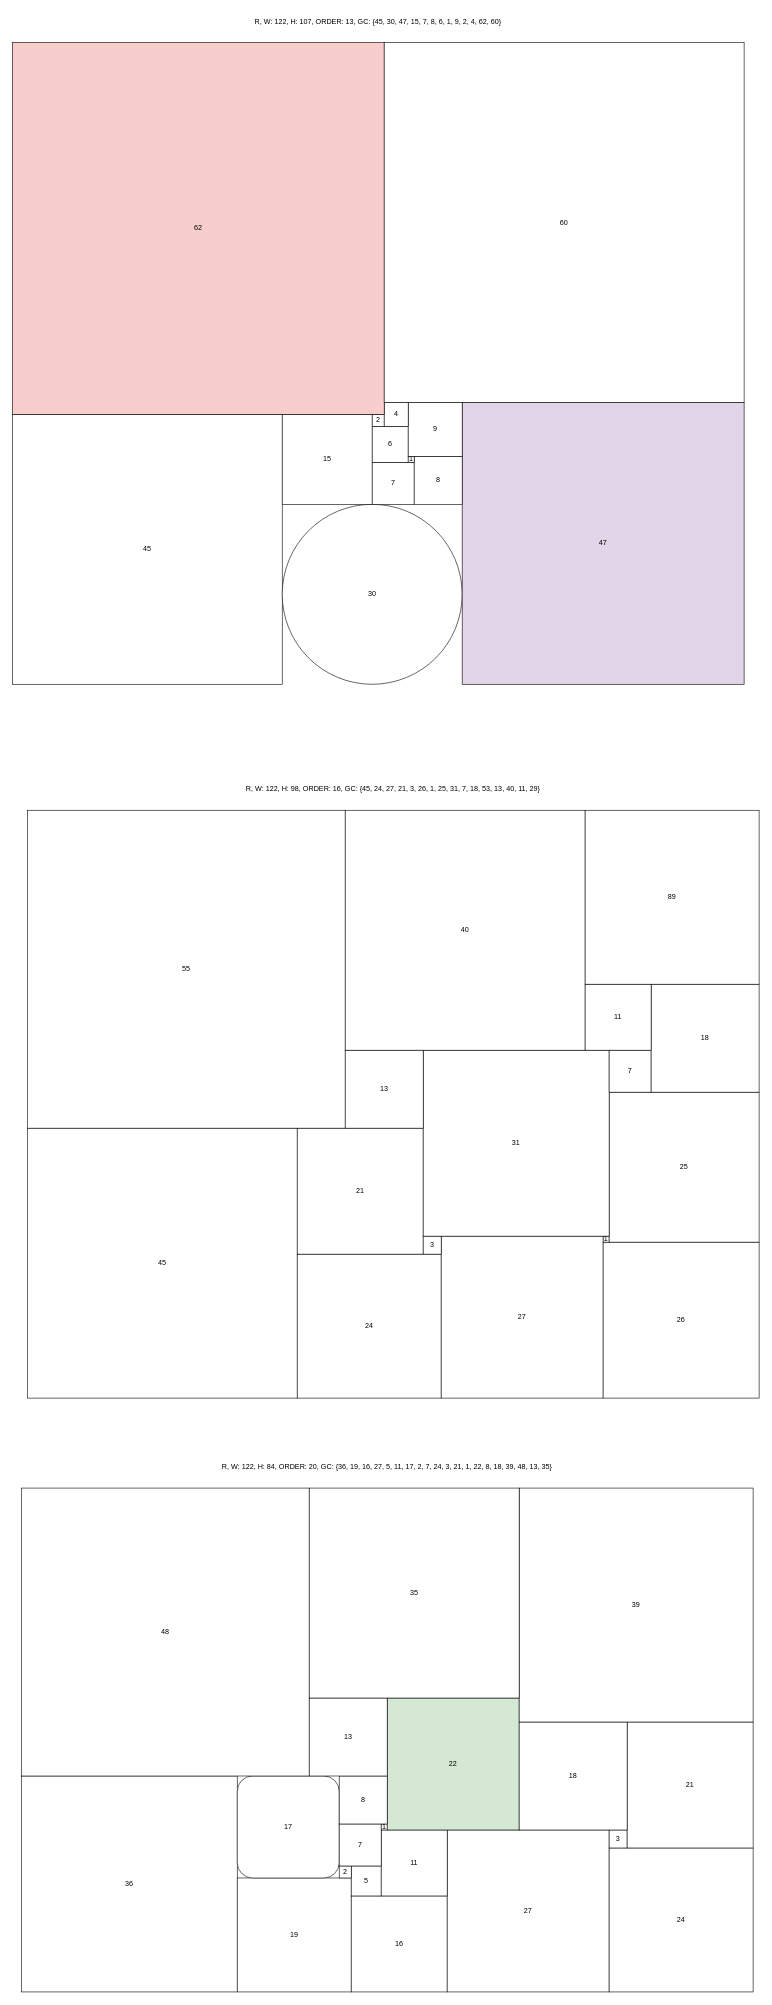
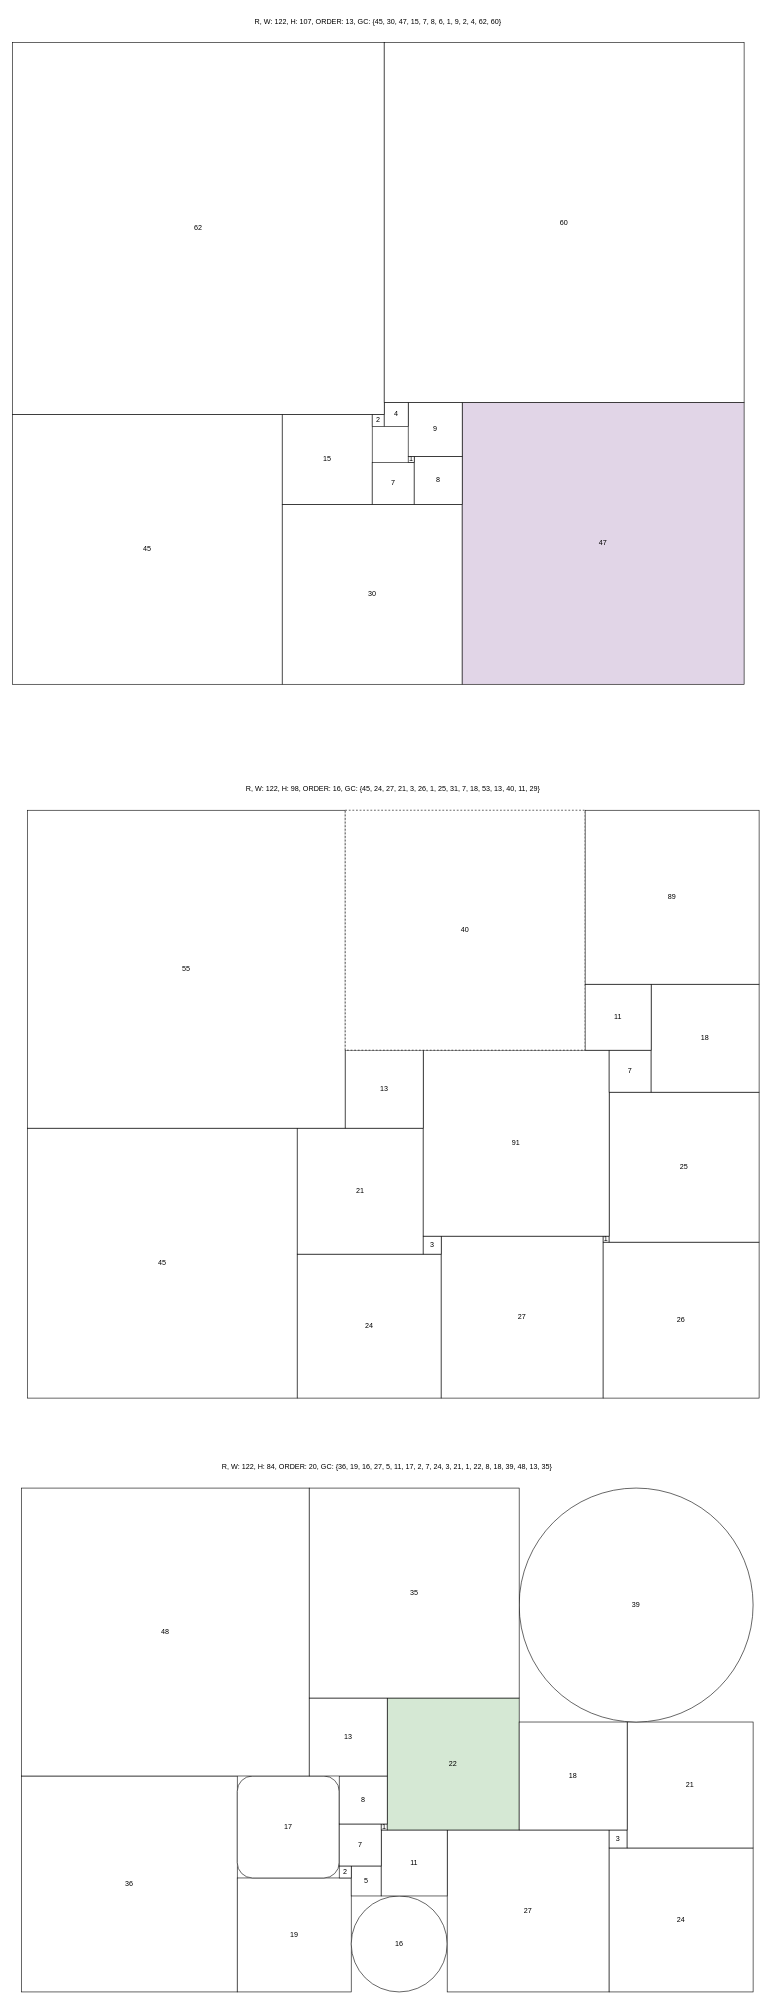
- <mxCell id="17" value="62" style="rounded=0;whiteSpace=wrap;html=1;fillColor=#f8cecc;" parent="5" vertex="1"><mxGeometry width="620" height="620" as="geometry" /></mxCell>
+ <mxCell id="17" value="62" style="rounded=0;whiteSpace=wrap;html=1;" parent="5" vertex="1"><mxGeometry width="620" height="620" as="geometry" /></mxCell>
- <mxCell id="12" value="6" style="rounded=0;whiteSpace=wrap;html=1;" parent="5" vertex="1"><mxGeometry x="600" y="640" width="60" height="60" as="geometry" /></mxCell>
- <mxCell id="7" value="30" style="ellipse;whiteSpace=wrap;html=1;" parent="5" vertex="1"><mxGeometry x="450" y="770" width="300" height="300" as="geometry" /></mxCell>
+ <mxCell id="7" value="30" style="rounded=0;whiteSpace=wrap;html=1;" parent="5" vertex="1"><mxGeometry x="450" y="770" width="300" height="300" as="geometry" /></mxCell>
- <mxCell id="33" value="40" style="rounded=0;whiteSpace=wrap;html=1;" parent="19" vertex="1"><mxGeometry x="530" width="400" height="400" as="geometry" /></mxCell>
+ <mxCell id="33" value="40" style="rounded=0;whiteSpace=wrap;html=1;dashed=1;" parent="19" vertex="1"><mxGeometry x="530" width="400" height="400" as="geometry" /></mxCell>
- <mxCell id="28" value="31" style="rounded=0;whiteSpace=wrap;html=1;" parent="19" vertex="1"><mxGeometry x="660" y="400" width="310" height="310" as="geometry" /></mxCell>
+ <mxCell id="28" value="91" style="rounded=0;whiteSpace=wrap;html=1;" parent="19" vertex="1"><mxGeometry x="660" y="400" width="310" height="310" as="geometry" /></mxCell>
- <mxCell id="53" value="39" style="rounded=0;whiteSpace=wrap;html=1;" parent="36" vertex="1"><mxGeometry x="830" width="390" height="390" as="geometry" /></mxCell>
+ <mxCell id="53" value="39" style="ellipse;whiteSpace=wrap;html=1;" parent="36" vertex="1"><mxGeometry x="830" width="390" height="390" as="geometry" /></mxCell>
- <mxCell id="39" value="16" style="rounded=0;whiteSpace=wrap;html=1;" parent="36" vertex="1"><mxGeometry x="550" y="680" width="160" height="160" as="geometry" /></mxCell>
+ <mxCell id="39" value="16" style="ellipse;whiteSpace=wrap;html=1;" parent="36" vertex="1"><mxGeometry x="550" y="680" width="160" height="160" as="geometry" /></mxCell>
